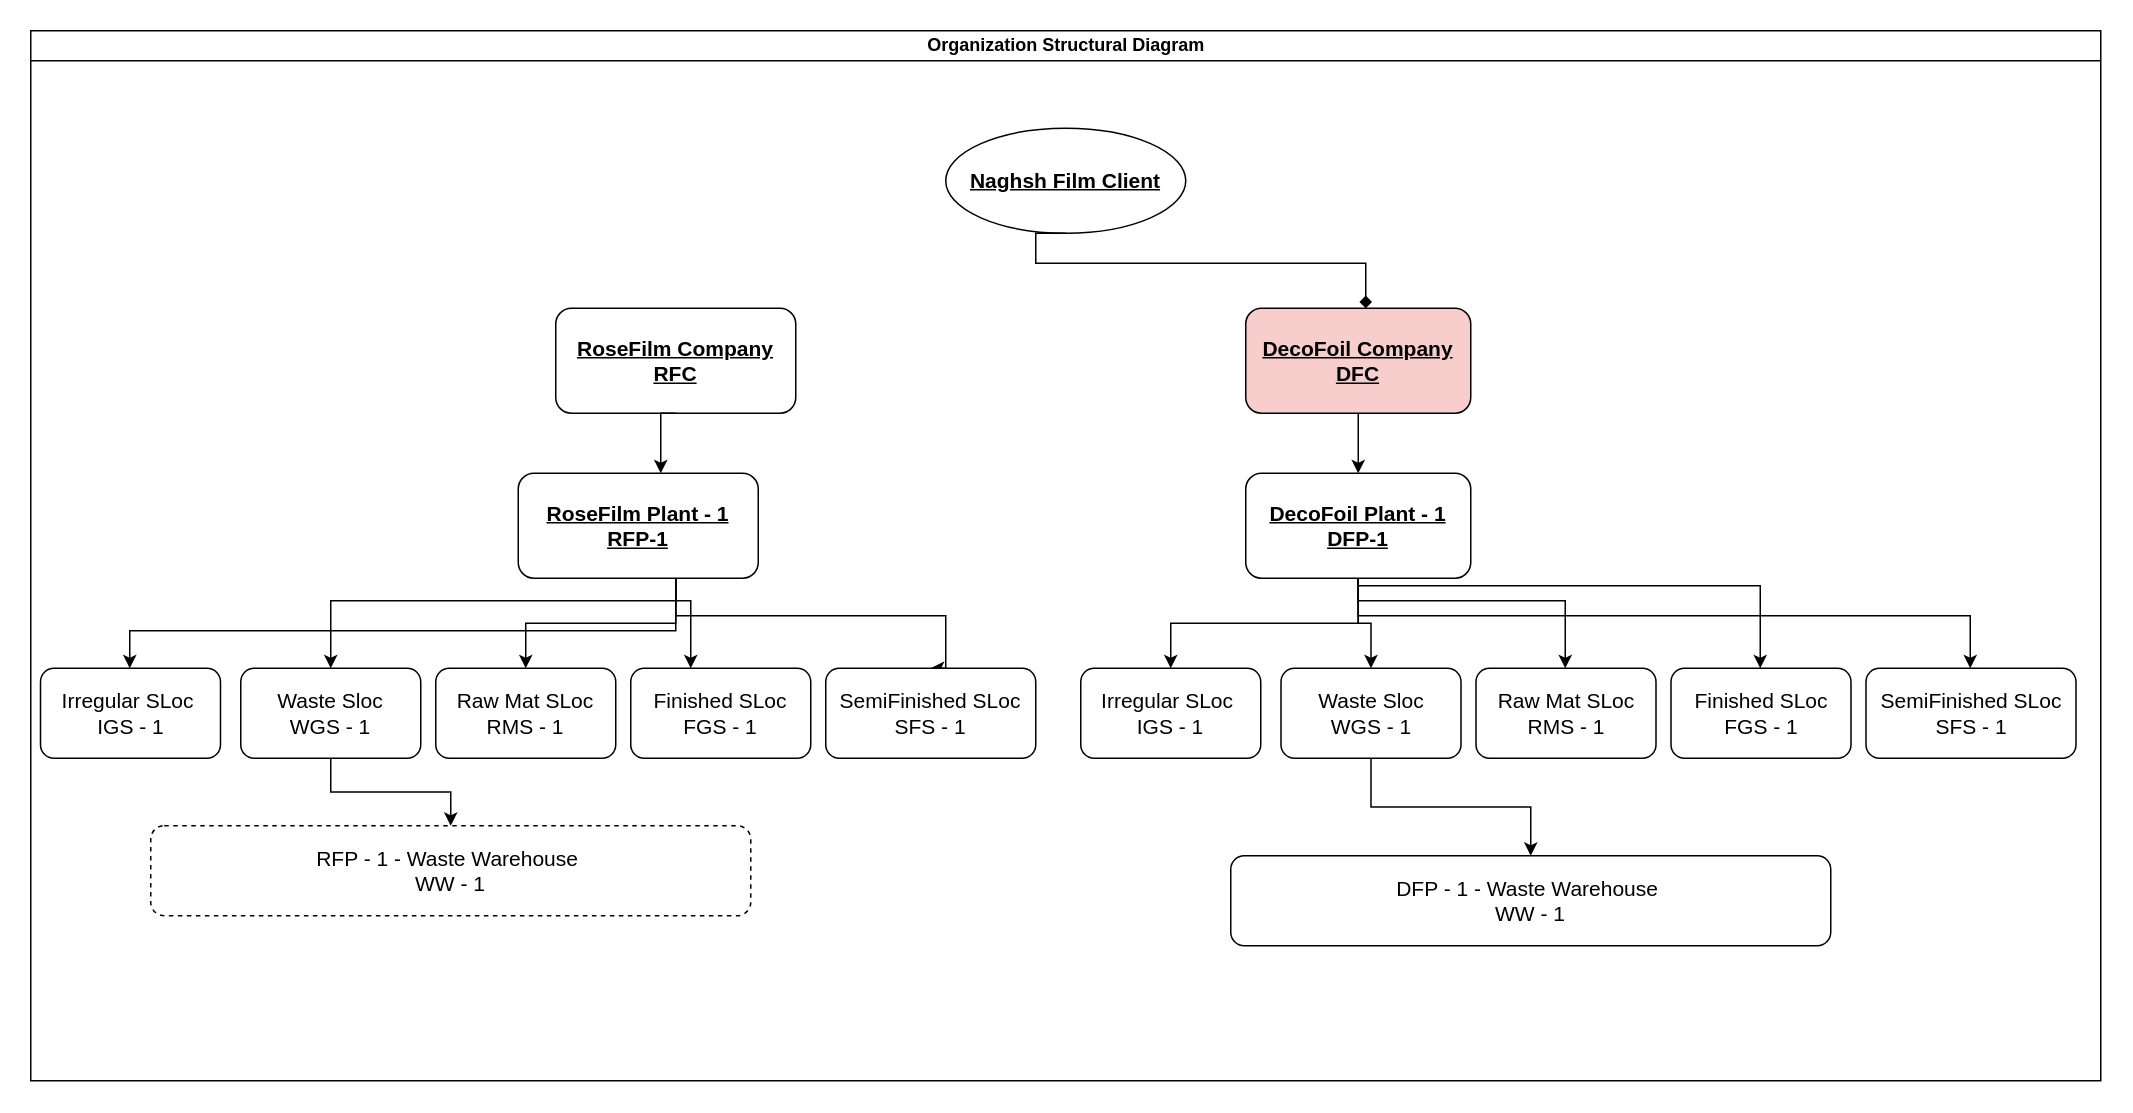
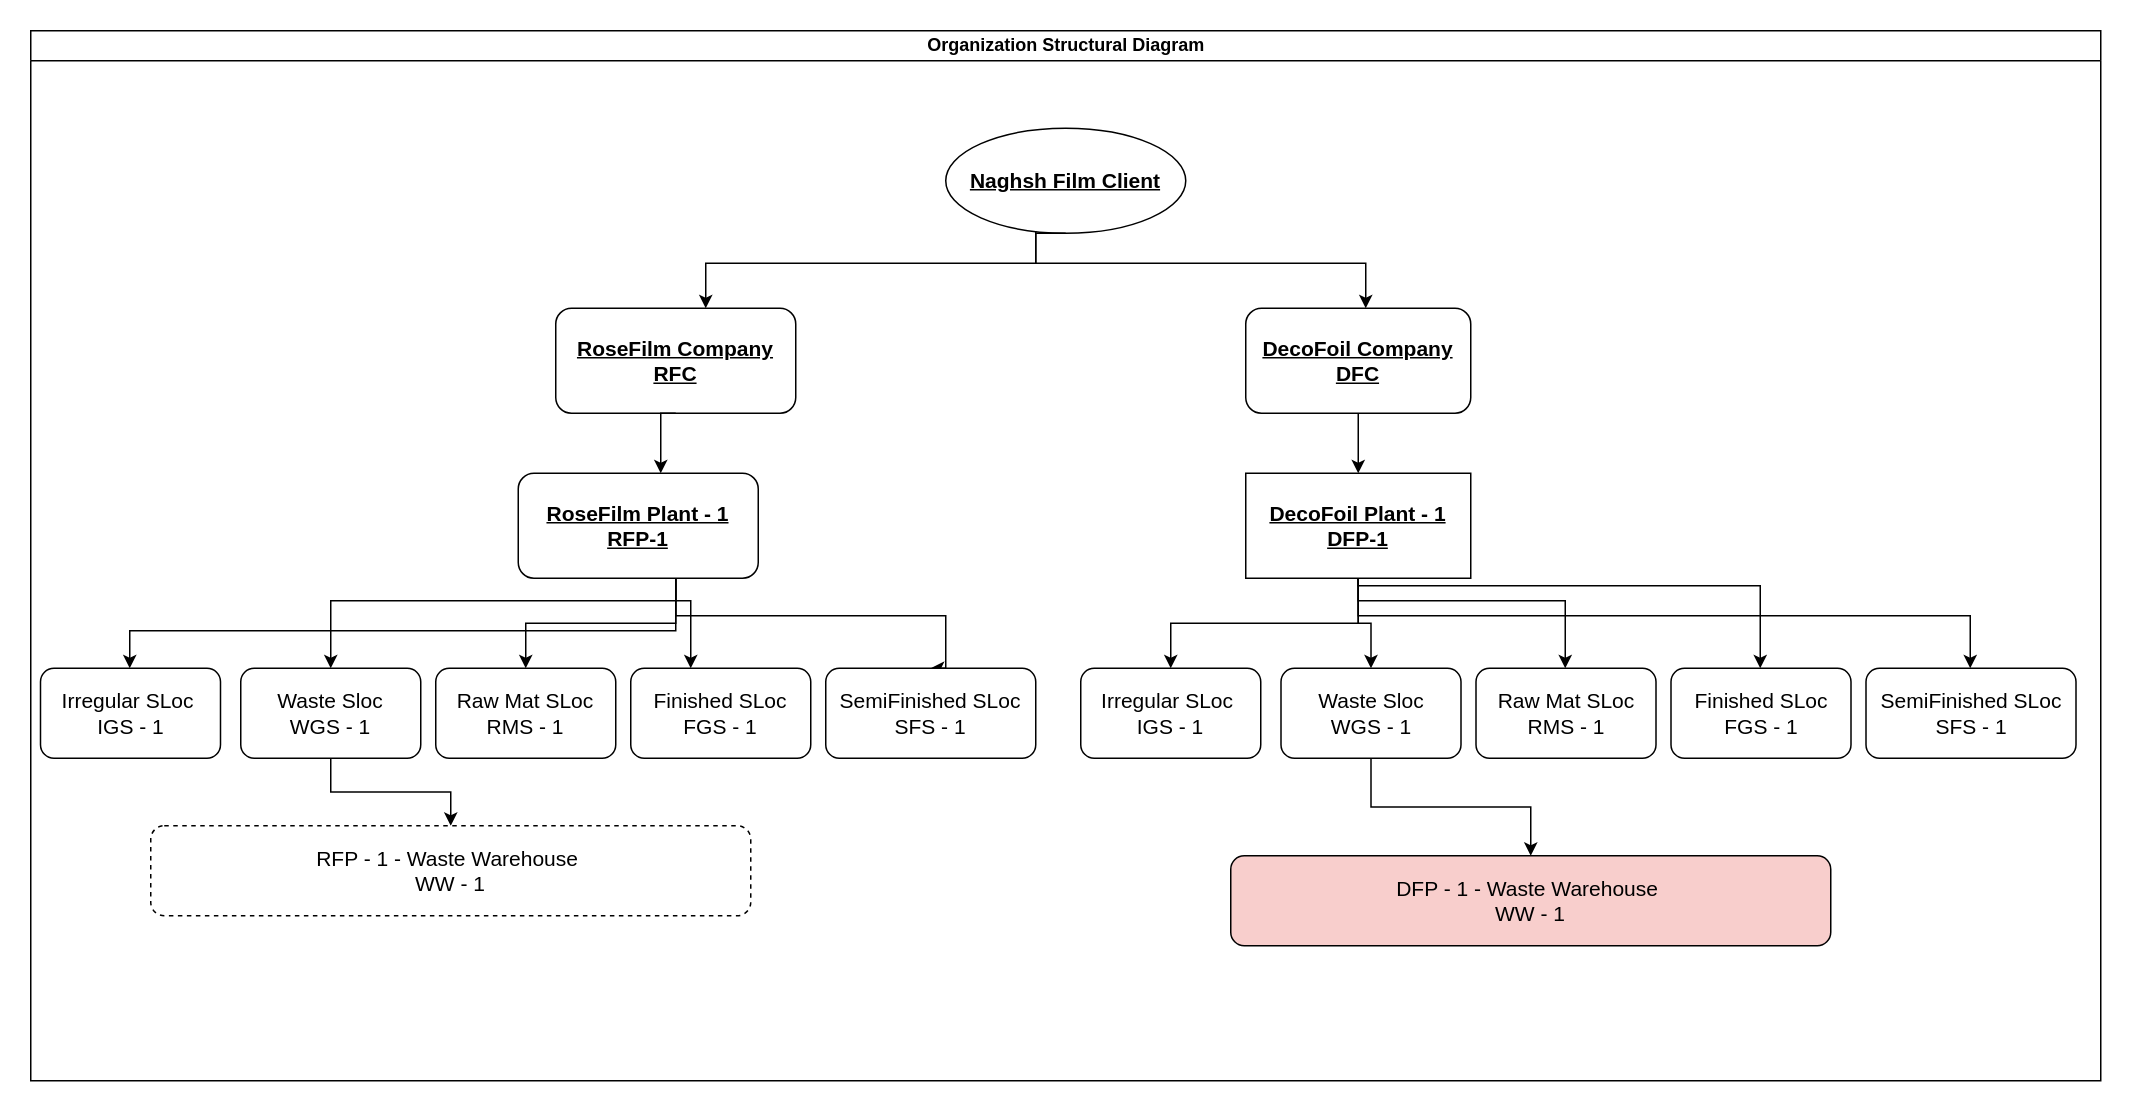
+ <mxCell id="4" value="" style="edgeStyle=orthogonalEdgeStyle;rounded=0;orthogonalLoop=1;jettySize=auto;html=1;" edge="1" source="3" target="5" parent="2"><mxGeometry relative="1" as="geometry"><Array as="points"><mxPoint x="670" y="155" /><mxPoint x="450" y="155" /></Array></mxGeometry></mxCell>
- <mxCell id="6" value="" style="edgeStyle=orthogonalEdgeStyle;rounded=0;orthogonalLoop=1;jettySize=auto;html=1;exitX=0.5;exitY=1;exitDx=0;exitDy=0;endArrow=diamond;" edge="1" source="3" target="7" parent="2"><mxGeometry relative="1" as="geometry"><Array as="points"><mxPoint x="670" y="135" /><mxPoint x="670" y="155" /><mxPoint x="890" y="155" /></Array></mxGeometry></mxCell>
+ <mxCell id="6" value="" style="edgeStyle=orthogonalEdgeStyle;rounded=0;orthogonalLoop=1;jettySize=auto;html=1;exitX=0.5;exitY=1;exitDx=0;exitDy=0;" edge="1" source="3" target="7" parent="2"><mxGeometry relative="1" as="geometry"><Array as="points"><mxPoint x="670" y="135" /><mxPoint x="670" y="155" /><mxPoint x="890" y="155" /></Array></mxGeometry></mxCell>
- <mxCell id="7" value="&lt;font style=&quot;font-size: 14px;&quot;&gt;&lt;b&gt;&lt;u&gt;DecoFoil Company&lt;br&gt;DFC&lt;br&gt;&lt;/u&gt;&lt;/b&gt;&lt;/font&gt;" style="rounded=1;whiteSpace=wrap;html=1;fillColor=#f8cecc;" vertex="1" parent="2"><mxGeometry x="810" y="185" width="150" height="70" as="geometry" /></mxCell>
+ <mxCell id="7" value="&lt;font style=&quot;font-size: 14px;&quot;&gt;&lt;b&gt;&lt;u&gt;DecoFoil Company&lt;br&gt;DFC&lt;br&gt;&lt;/u&gt;&lt;/b&gt;&lt;/font&gt;" style="rounded=1;whiteSpace=wrap;html=1;" vertex="1" parent="2"><mxGeometry x="810" y="185" width="150" height="70" as="geometry" /></mxCell>
- <mxCell id="14" value="&lt;font style=&quot;font-size: 14px;&quot;&gt;&lt;b&gt;&lt;u&gt;DecoFoil Plant - 1&lt;br&gt;DFP-1&lt;br&gt;&lt;/u&gt;&lt;/b&gt;&lt;/font&gt;" style="rounded=1;whiteSpace=wrap;html=1;" vertex="1" parent="2"><mxGeometry x="810" y="295" width="150" height="70" as="geometry" /></mxCell>
+ <mxCell id="14" value="&lt;font style=&quot;font-size: 14px;&quot;&gt;&lt;b&gt;&lt;u&gt;DecoFoil Plant - 1&lt;br&gt;DFP-1&lt;br&gt;&lt;/u&gt;&lt;/b&gt;&lt;/font&gt;" style="whiteSpace=wrap;html=1;rounded=0;" vertex="1" parent="2"><mxGeometry x="810" y="295" width="150" height="70" as="geometry" /></mxCell>
- <mxCell id="35" value="DFP - 1 - Waste Warehouse&amp;nbsp;&lt;br&gt;WW - 1" style="rounded=1;whiteSpace=wrap;html=1;fontSize=14;" vertex="1" parent="2"><mxGeometry x="800" y="550" width="400" height="60" as="geometry" /></mxCell>
+ <mxCell id="35" value="DFP - 1 - Waste Warehouse&amp;nbsp;&lt;br&gt;WW - 1" style="rounded=1;whiteSpace=wrap;html=1;fontSize=14;fillColor=#f8cecc;" vertex="1" parent="2"><mxGeometry x="800" y="550" width="400" height="60" as="geometry" /></mxCell>
